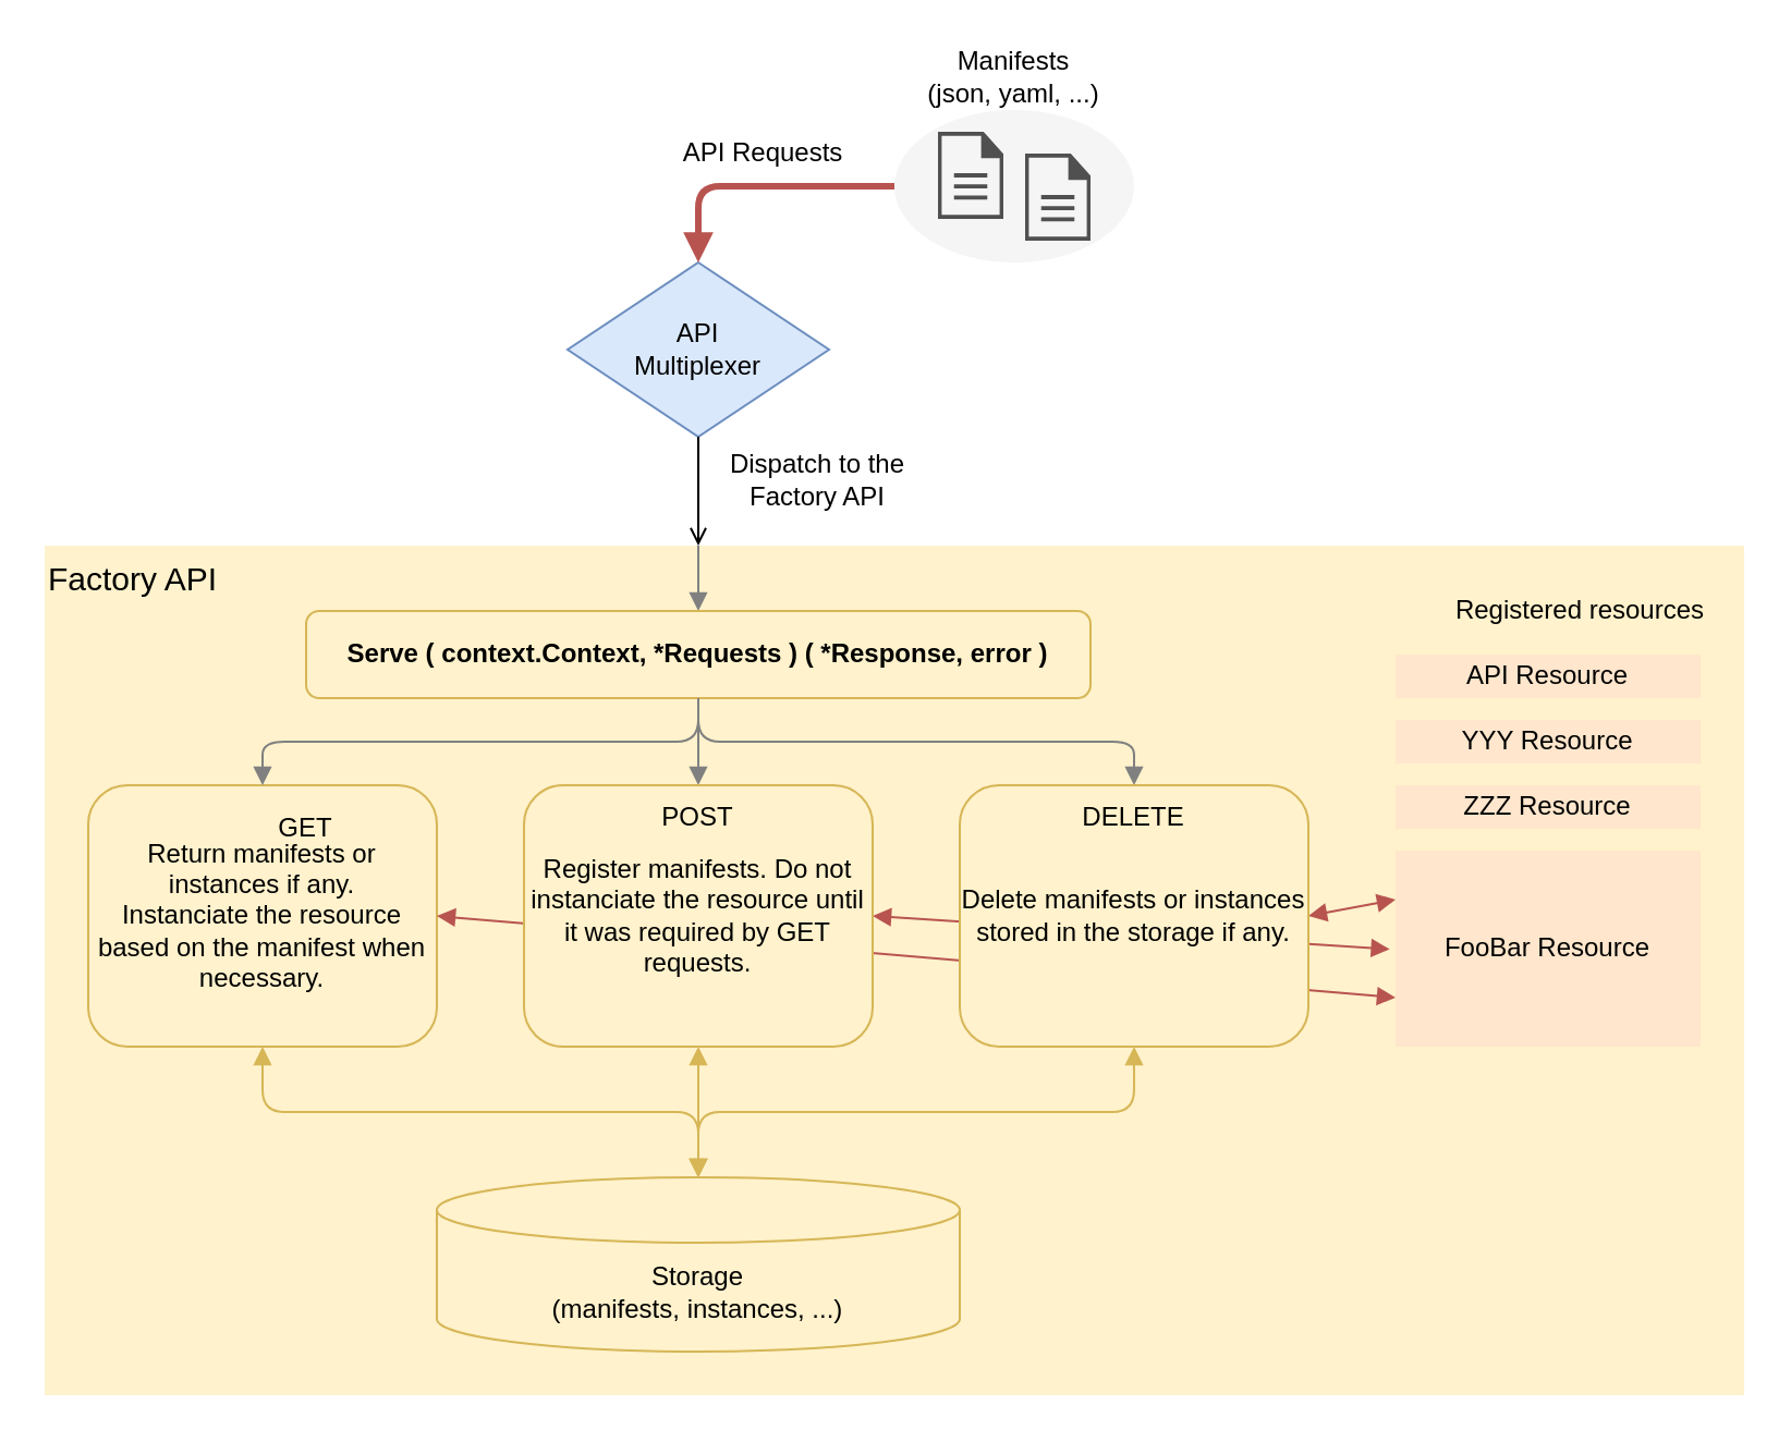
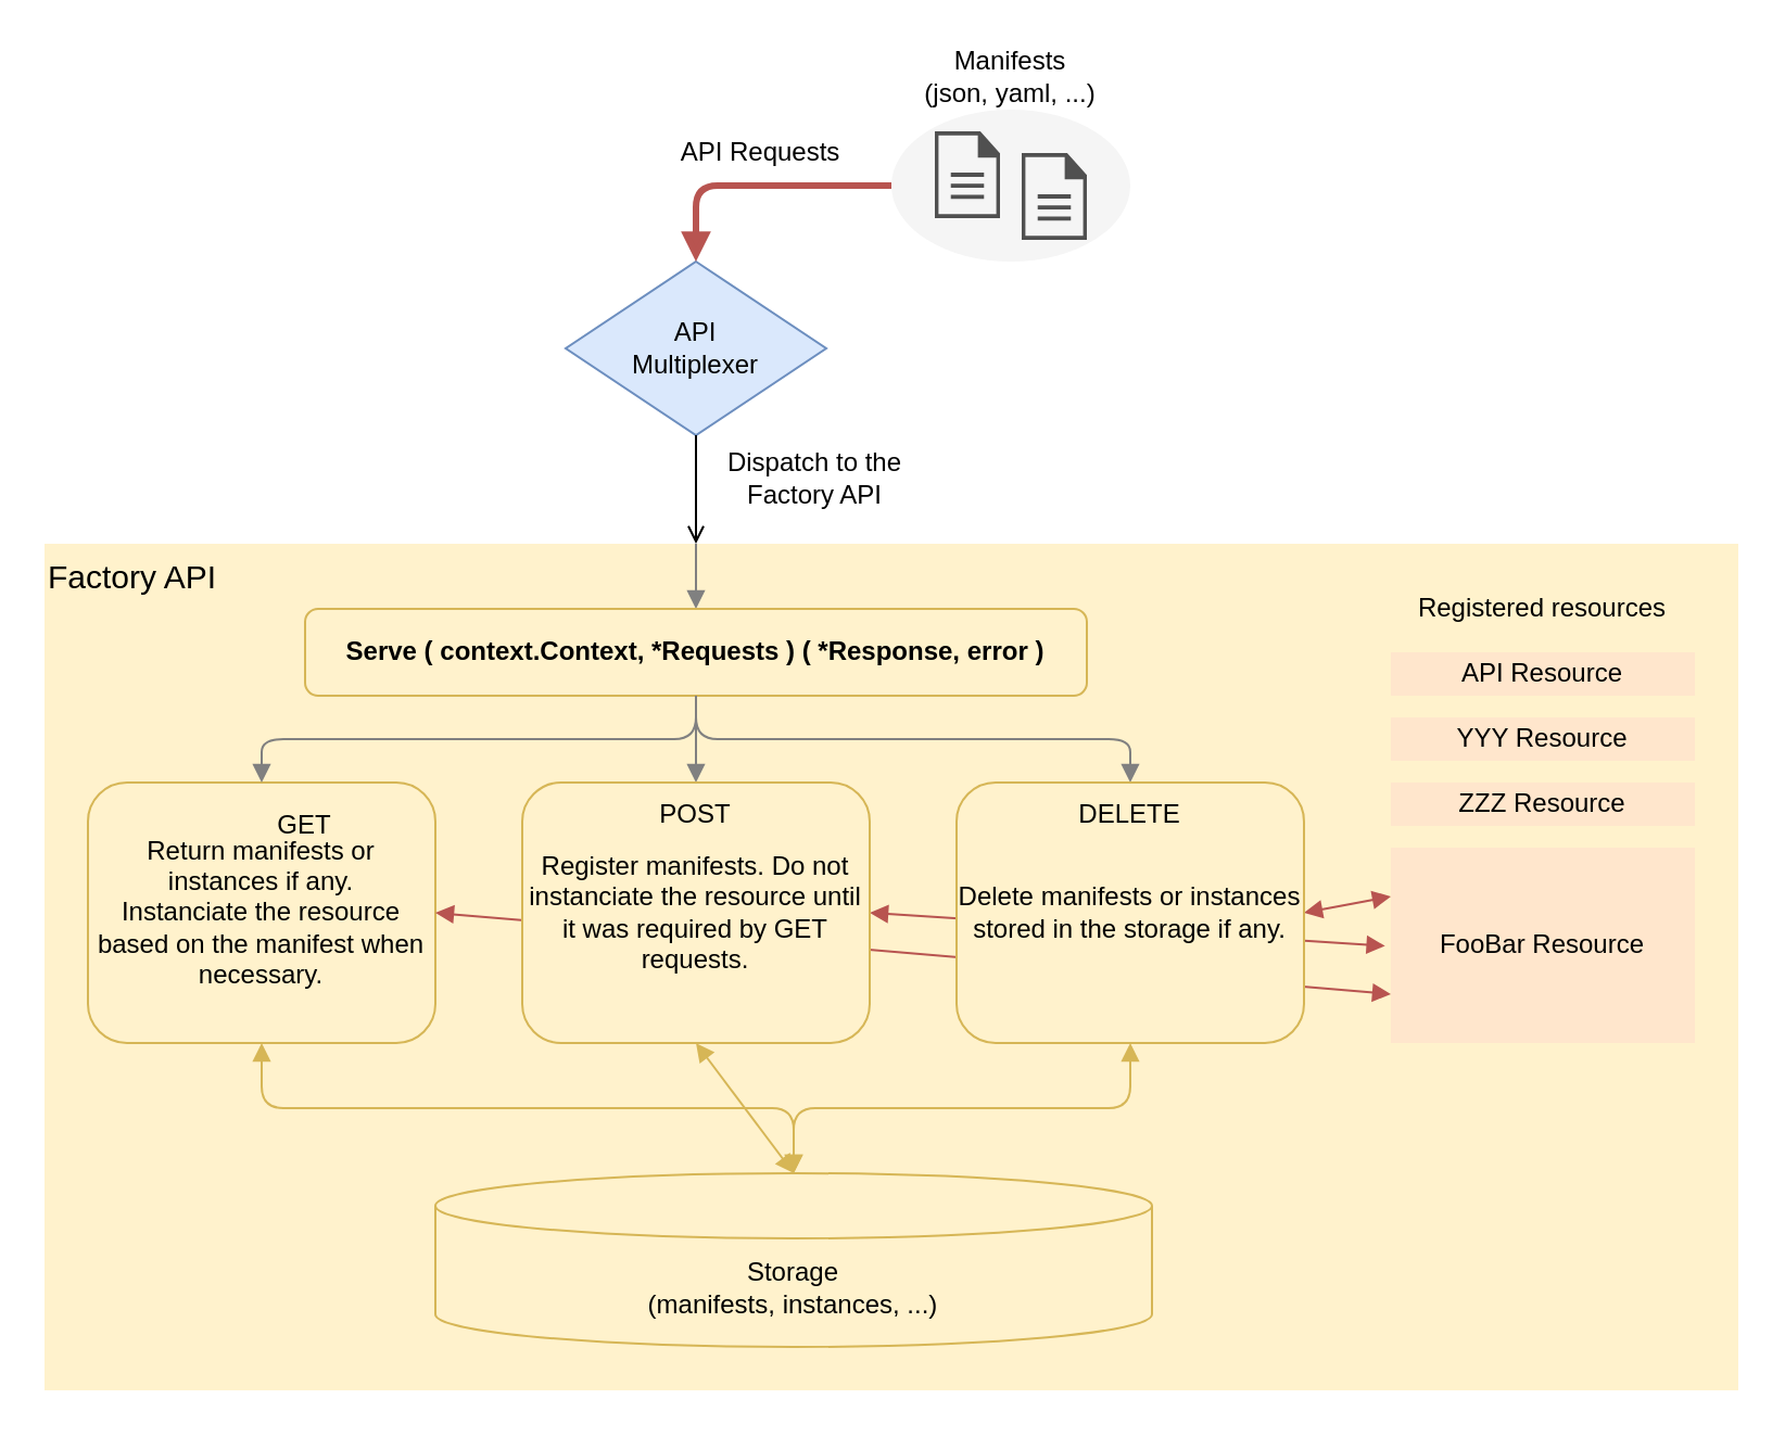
- <mxCell id="27" value="Registered resources" style="text;html=1;strokeColor=none;fillColor=none;align=center;verticalAlign=middle;whiteSpace=wrap;rounded=0;" parent="1" vertex="1"><mxGeometry x="655" y="270" width="140" height="20" as="geometry" /></mxCell>
+ <mxCell id="27" value="Registered resources" style="text;html=1;strokeColor=none;fillColor=none;align=center;verticalAlign=middle;whiteSpace=wrap;rounded=0;" parent="1" vertex="1"><mxGeometry x="640" y="270" width="140" height="20" as="geometry" /></mxCell>
- <mxCell id="14" value="Storage&lt;br&gt;(manifests, instances, ...)" style="shape=cylinder3;whiteSpace=wrap;html=1;boundedLbl=1;backgroundOutline=1;size=15;fillColor=#fff2cc;strokeColor=#d6b656;" parent="1" vertex="1"><mxGeometry x="200" y="540" width="240" height="80" as="geometry" /></mxCell>
+ <mxCell id="14" value="Storage&lt;br&gt;(manifests, instances, ...)" style="shape=cylinder3;whiteSpace=wrap;html=1;boundedLbl=1;backgroundOutline=1;size=15;fillColor=#fff2cc;strokeColor=#d6b656;" parent="1" vertex="1"><mxGeometry x="200" y="540" width="330" height="80" as="geometry" /></mxCell>
